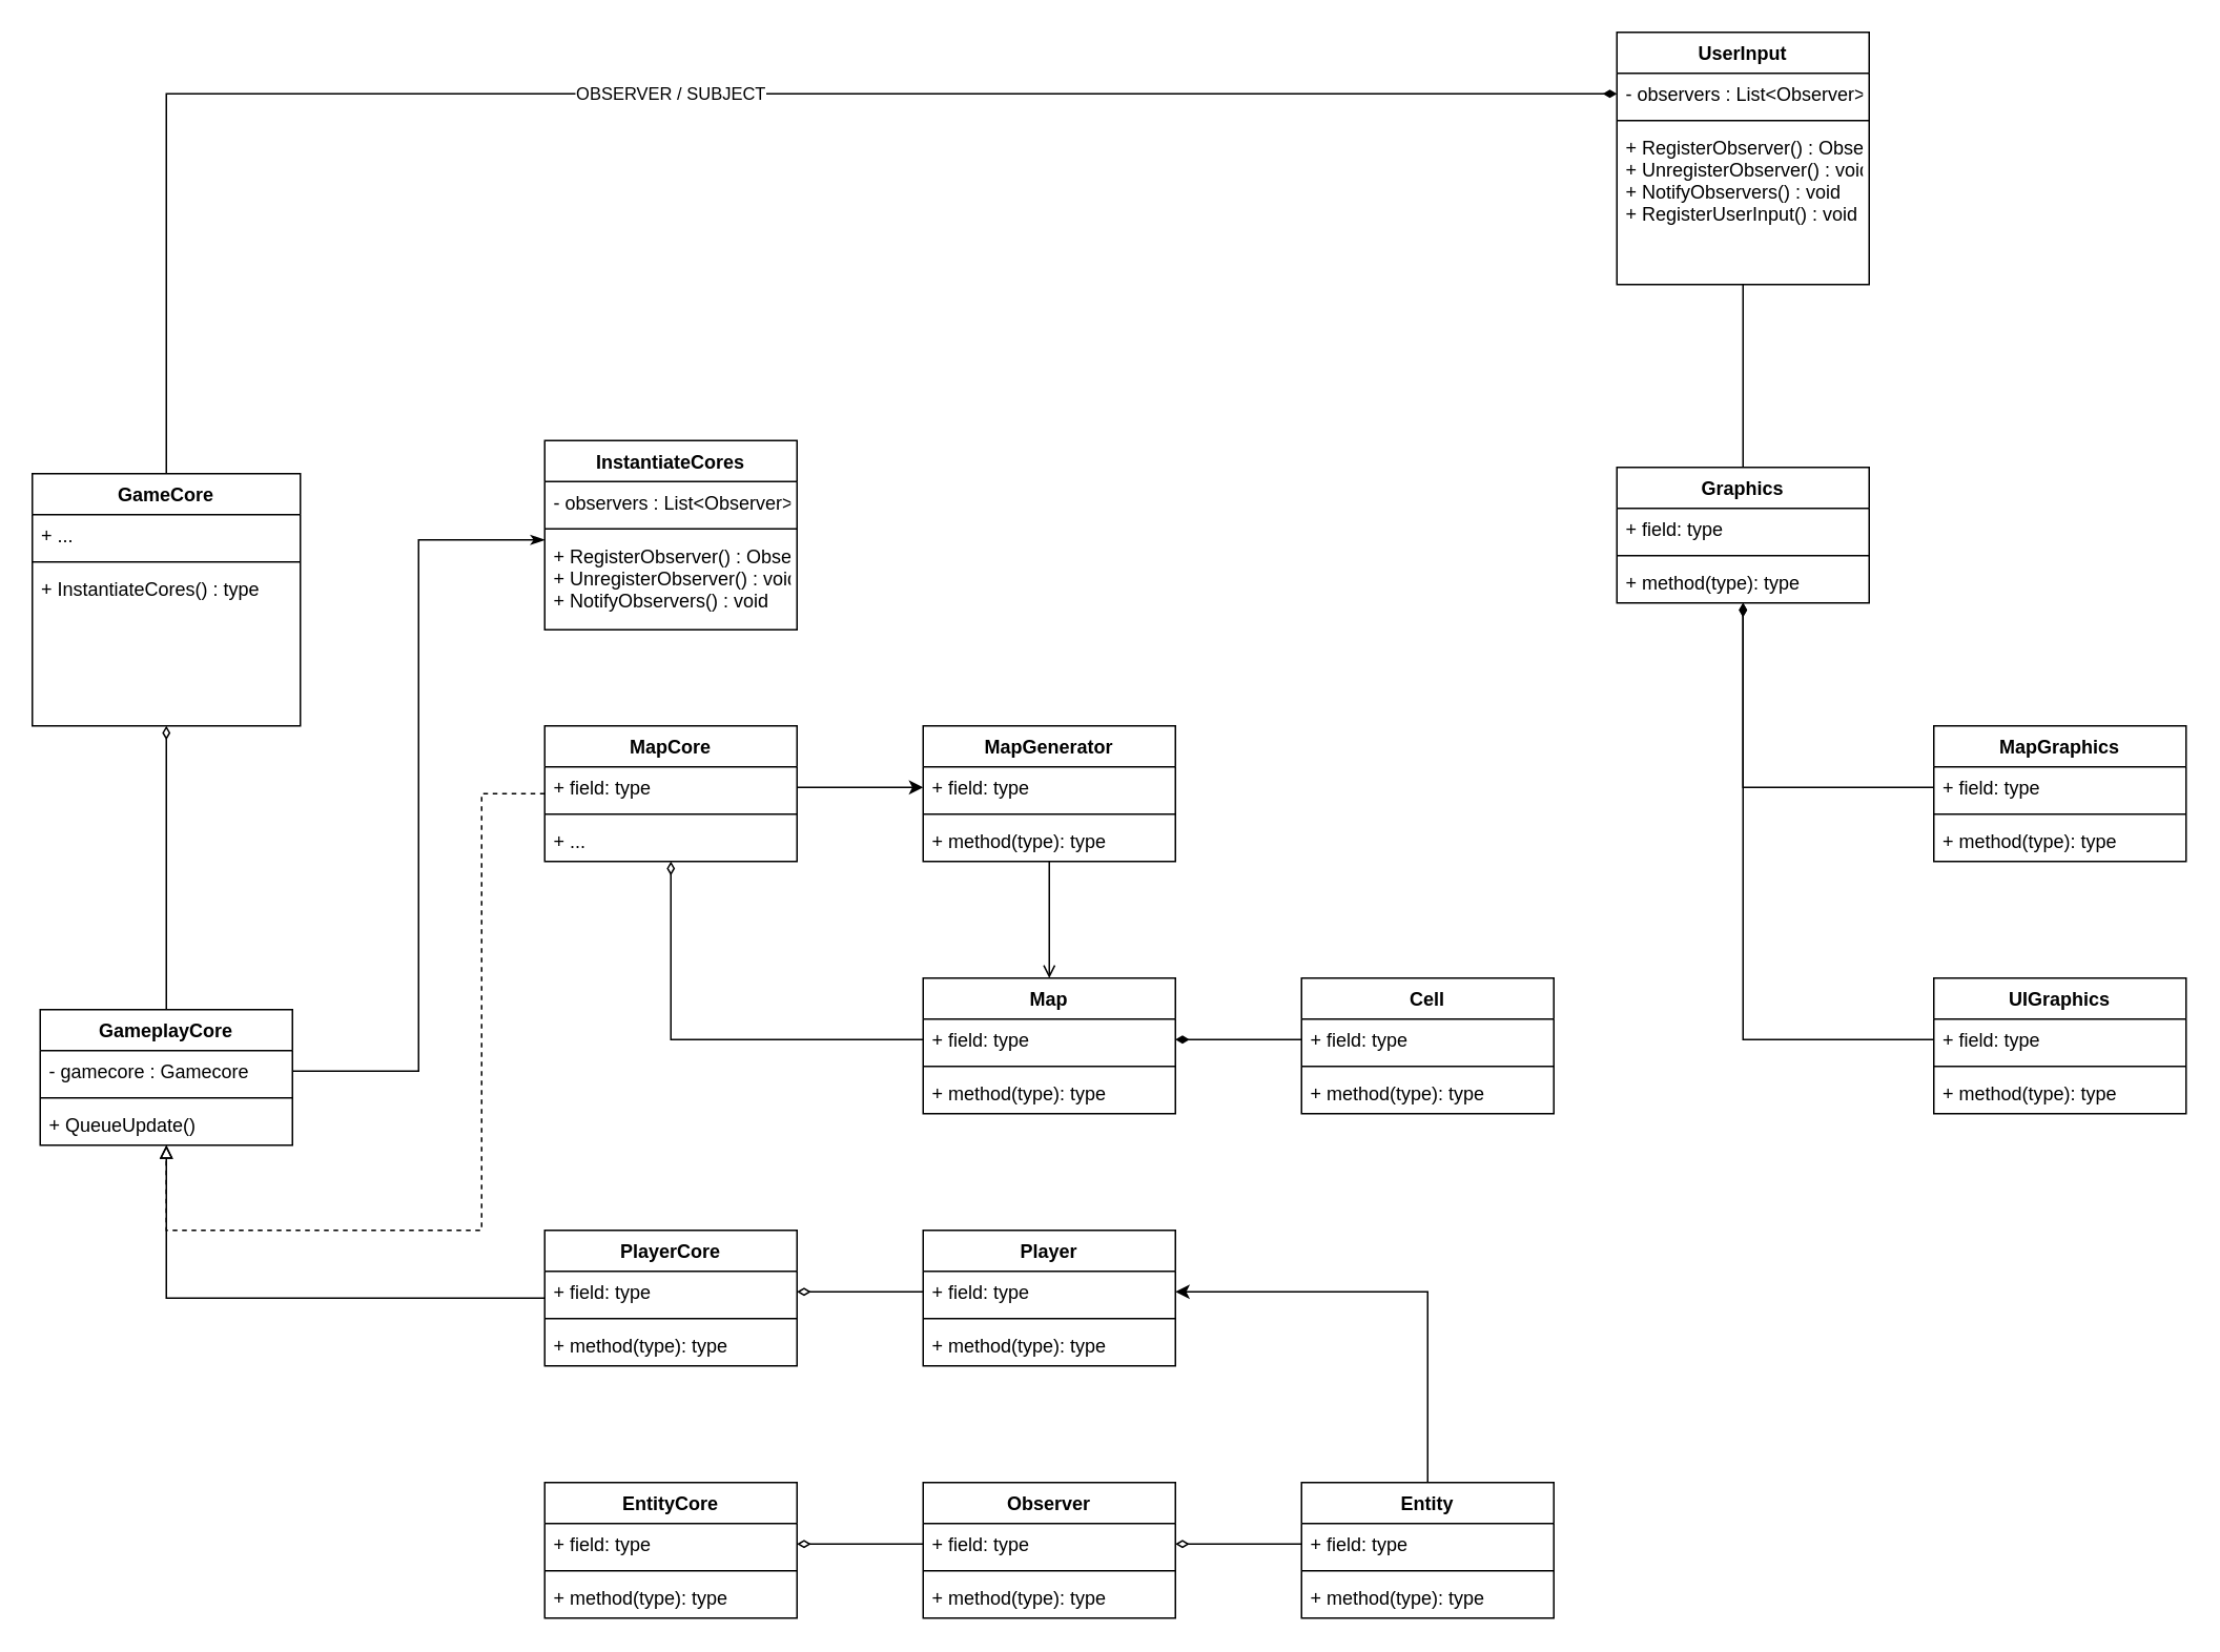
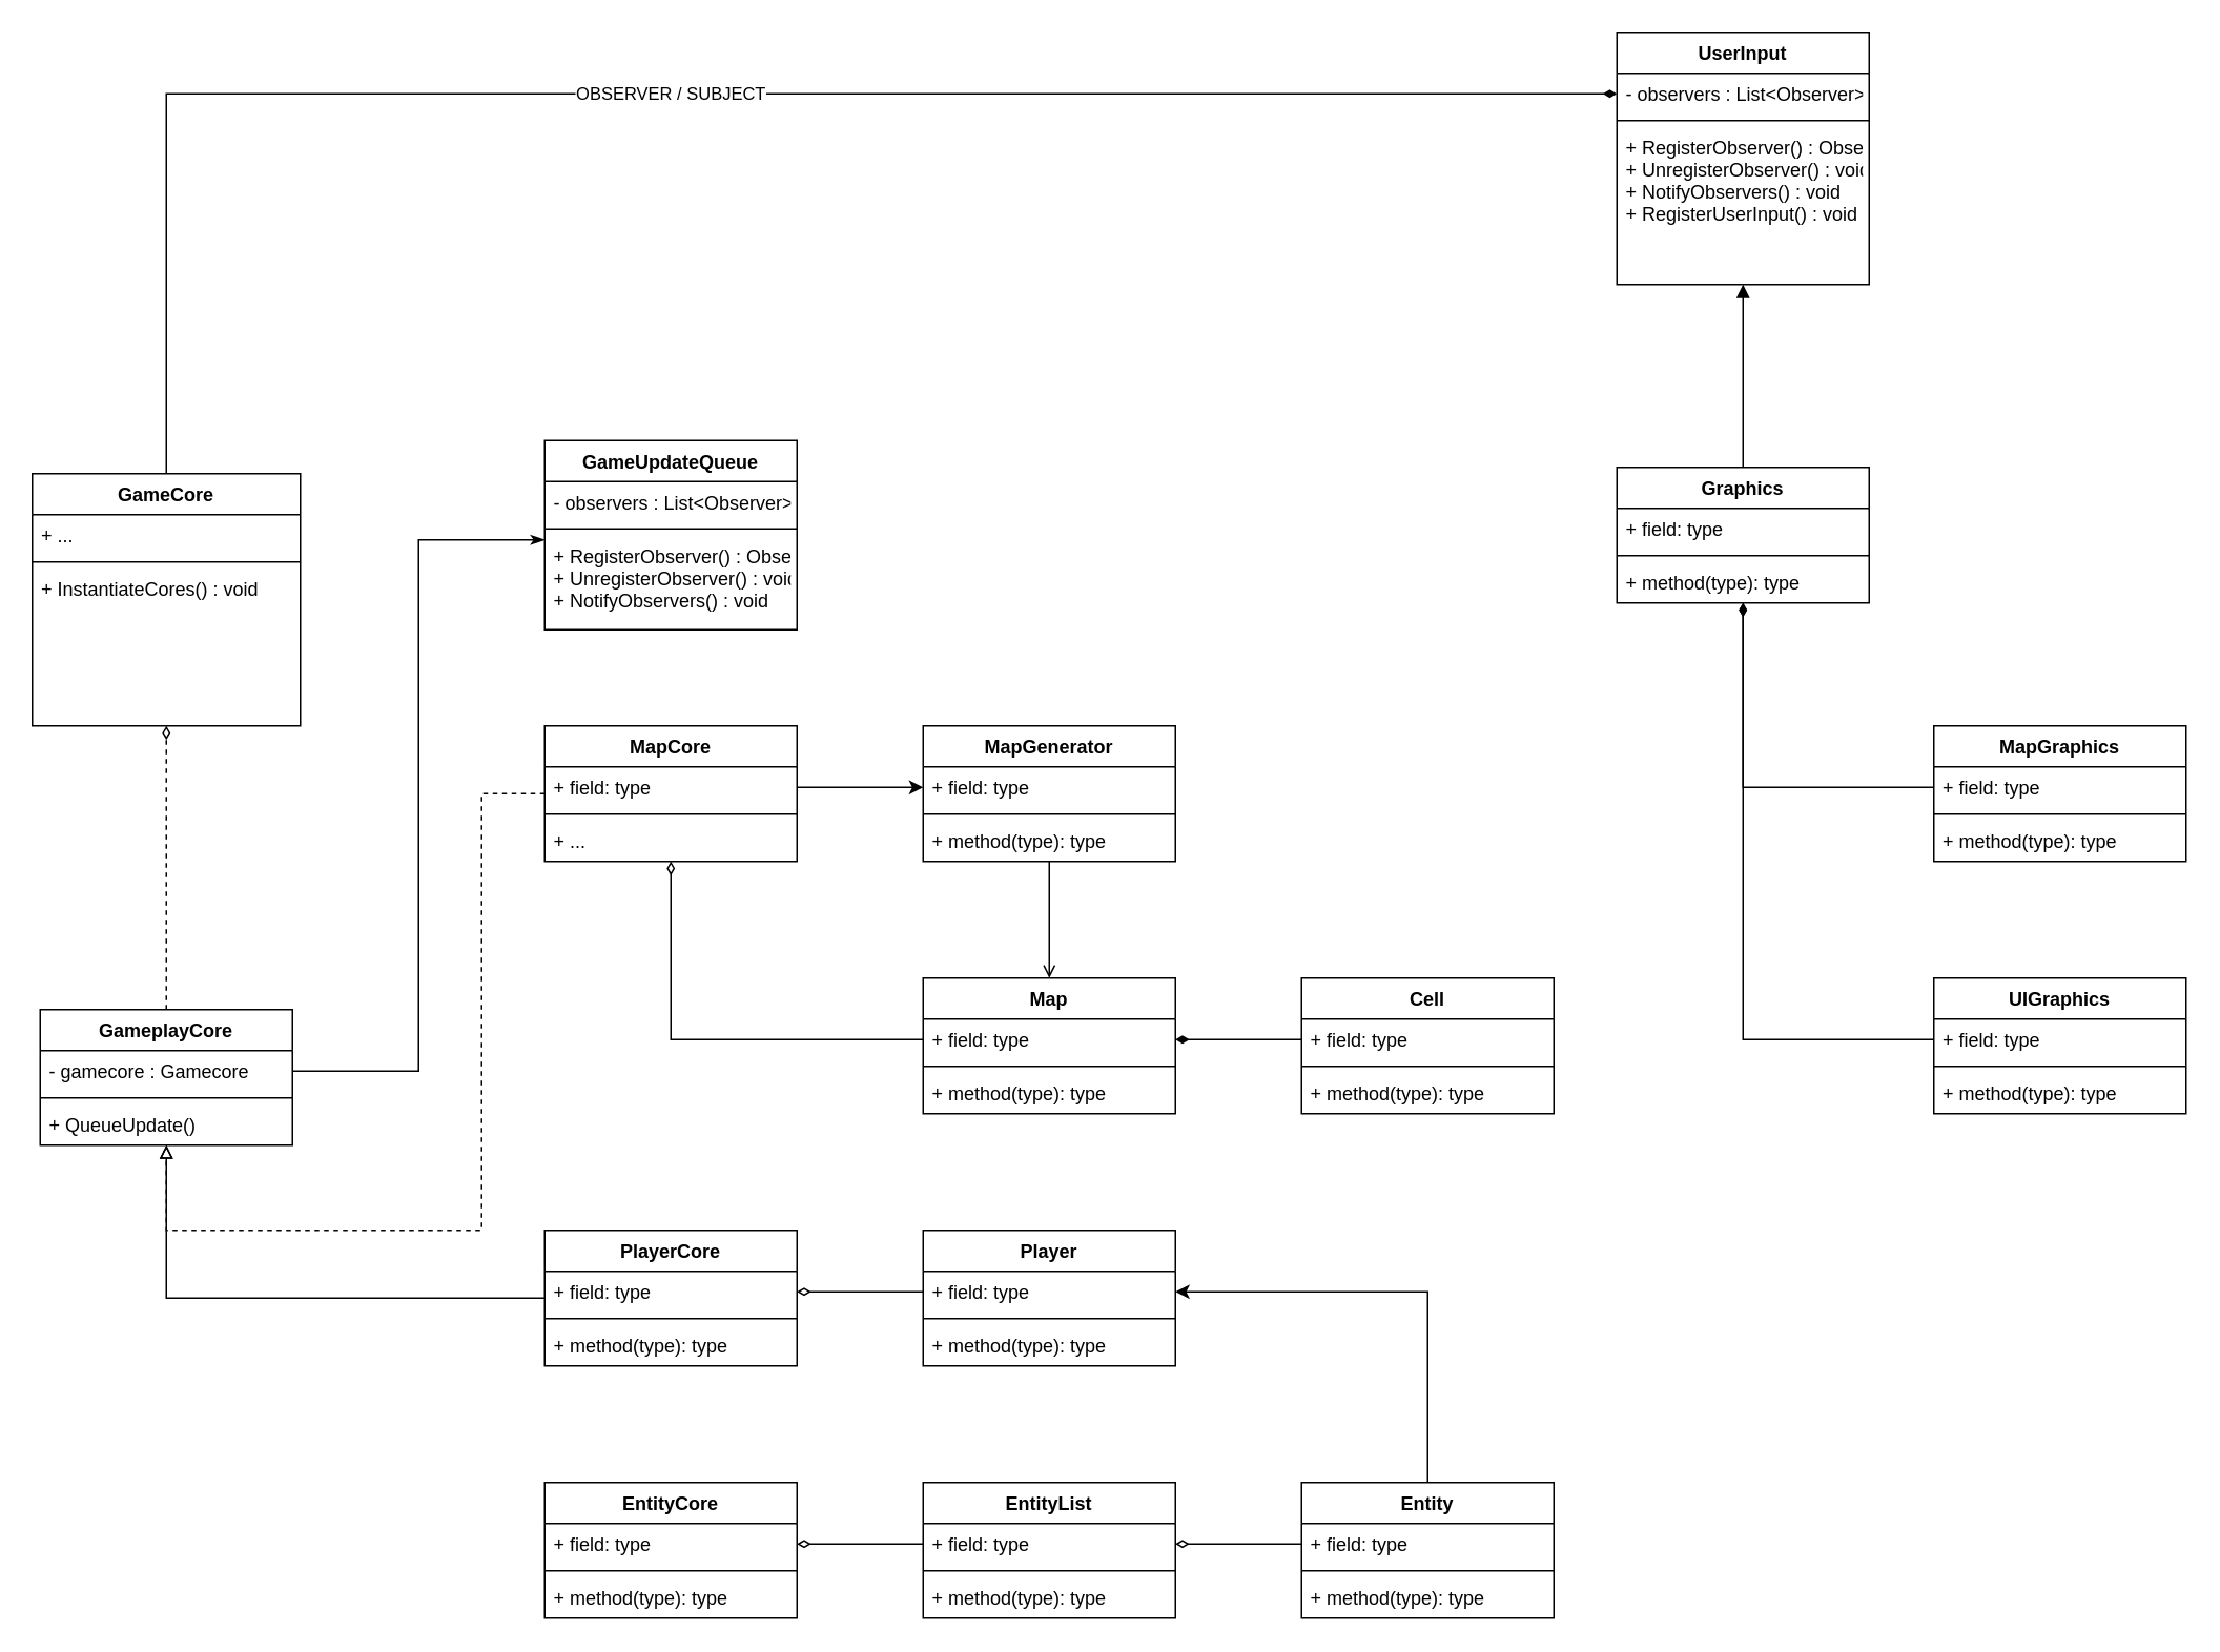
- <mxCell id="62" style="edgeStyle=orthogonalEdgeStyle;rounded=0;orthogonalLoop=1;jettySize=auto;html=1;exitX=0.5;exitY=0;exitDx=0;exitDy=0;endArrow=none;endFill=1;" parent="1" source="63" target="72" edge="1"><mxGeometry relative="1" as="geometry" /></mxCell>
+ <mxCell id="62" style="edgeStyle=orthogonalEdgeStyle;rounded=0;orthogonalLoop=1;jettySize=auto;html=1;exitX=0.5;exitY=0;exitDx=0;exitDy=0;endArrow=block;endFill=1;" parent="1" source="63" target="72" edge="1"><mxGeometry relative="1" as="geometry" /></mxCell>
- <mxCell id="78" value="InstantiateCores" style="swimlane;fontStyle=1;align=center;verticalAlign=top;childLayout=stackLayout;horizontal=1;startSize=26;horizontalStack=0;resizeParent=1;resizeParentMax=0;resizeLast=0;collapsible=1;marginBottom=0;" vertex="1" parent="1"><mxGeometry x="345" y="279" width="160" height="120" as="geometry" /></mxCell>
+ <mxCell id="78" value="GameUpdateQueue" style="swimlane;fontStyle=1;align=center;verticalAlign=top;childLayout=stackLayout;horizontal=1;startSize=26;horizontalStack=0;resizeParent=1;resizeParentMax=0;resizeLast=0;collapsible=1;marginBottom=0;" vertex="1" parent="1"><mxGeometry x="345" y="279" width="160" height="120" as="geometry" /></mxCell>
- <mxCell id="5" value="+ InstantiateCores() : type&#10;" style="text;strokeColor=none;fillColor=none;align=left;verticalAlign=top;spacingLeft=4;spacingRight=4;overflow=hidden;rotatable=0;points=[[0,0.5],[1,0.5]];portConstraint=eastwest;" parent="2" vertex="1"><mxGeometry y="60" width="170" height="100" as="geometry" /></mxCell>
+ <mxCell id="5" value="+ InstantiateCores() : void&#10;" style="text;strokeColor=none;fillColor=none;align=left;verticalAlign=top;spacingLeft=4;spacingRight=4;overflow=hidden;rotatable=0;points=[[0,0.5],[1,0.5]];portConstraint=eastwest;" parent="2" vertex="1"><mxGeometry y="60" width="170" height="100" as="geometry" /></mxCell>
- <mxCell id="67" style="edgeStyle=orthogonalEdgeStyle;rounded=0;orthogonalLoop=1;jettySize=auto;html=1;exitX=0.5;exitY=0;exitDx=0;exitDy=0;endArrow=diamondThin;endFill=0;" parent="1" source="68" target="2" edge="1"><mxGeometry relative="1" as="geometry" /></mxCell>
+ <mxCell id="67" style="edgeStyle=orthogonalEdgeStyle;rounded=0;orthogonalLoop=1;jettySize=auto;html=1;exitX=0.5;exitY=0;exitDx=0;exitDy=0;endArrow=diamondThin;endFill=0;dashed=1;" parent="1" source="68" target="2" edge="1"><mxGeometry relative="1" as="geometry" /></mxCell>
- <mxCell id="38" value="Observer" style="swimlane;fontStyle=1;align=center;verticalAlign=top;childLayout=stackLayout;horizontal=1;startSize=26;horizontalStack=0;resizeParent=1;resizeParentMax=0;resizeLast=0;collapsible=1;marginBottom=0;" parent="1" vertex="1"><mxGeometry x="585" y="940" width="160" height="86" as="geometry" /></mxCell>
+ <mxCell id="38" value="EntityList" style="swimlane;fontStyle=1;align=center;verticalAlign=top;childLayout=stackLayout;horizontal=1;startSize=26;horizontalStack=0;resizeParent=1;resizeParentMax=0;resizeLast=0;collapsible=1;marginBottom=0;" parent="1" vertex="1"><mxGeometry x="585" y="940" width="160" height="86" as="geometry" /></mxCell>
